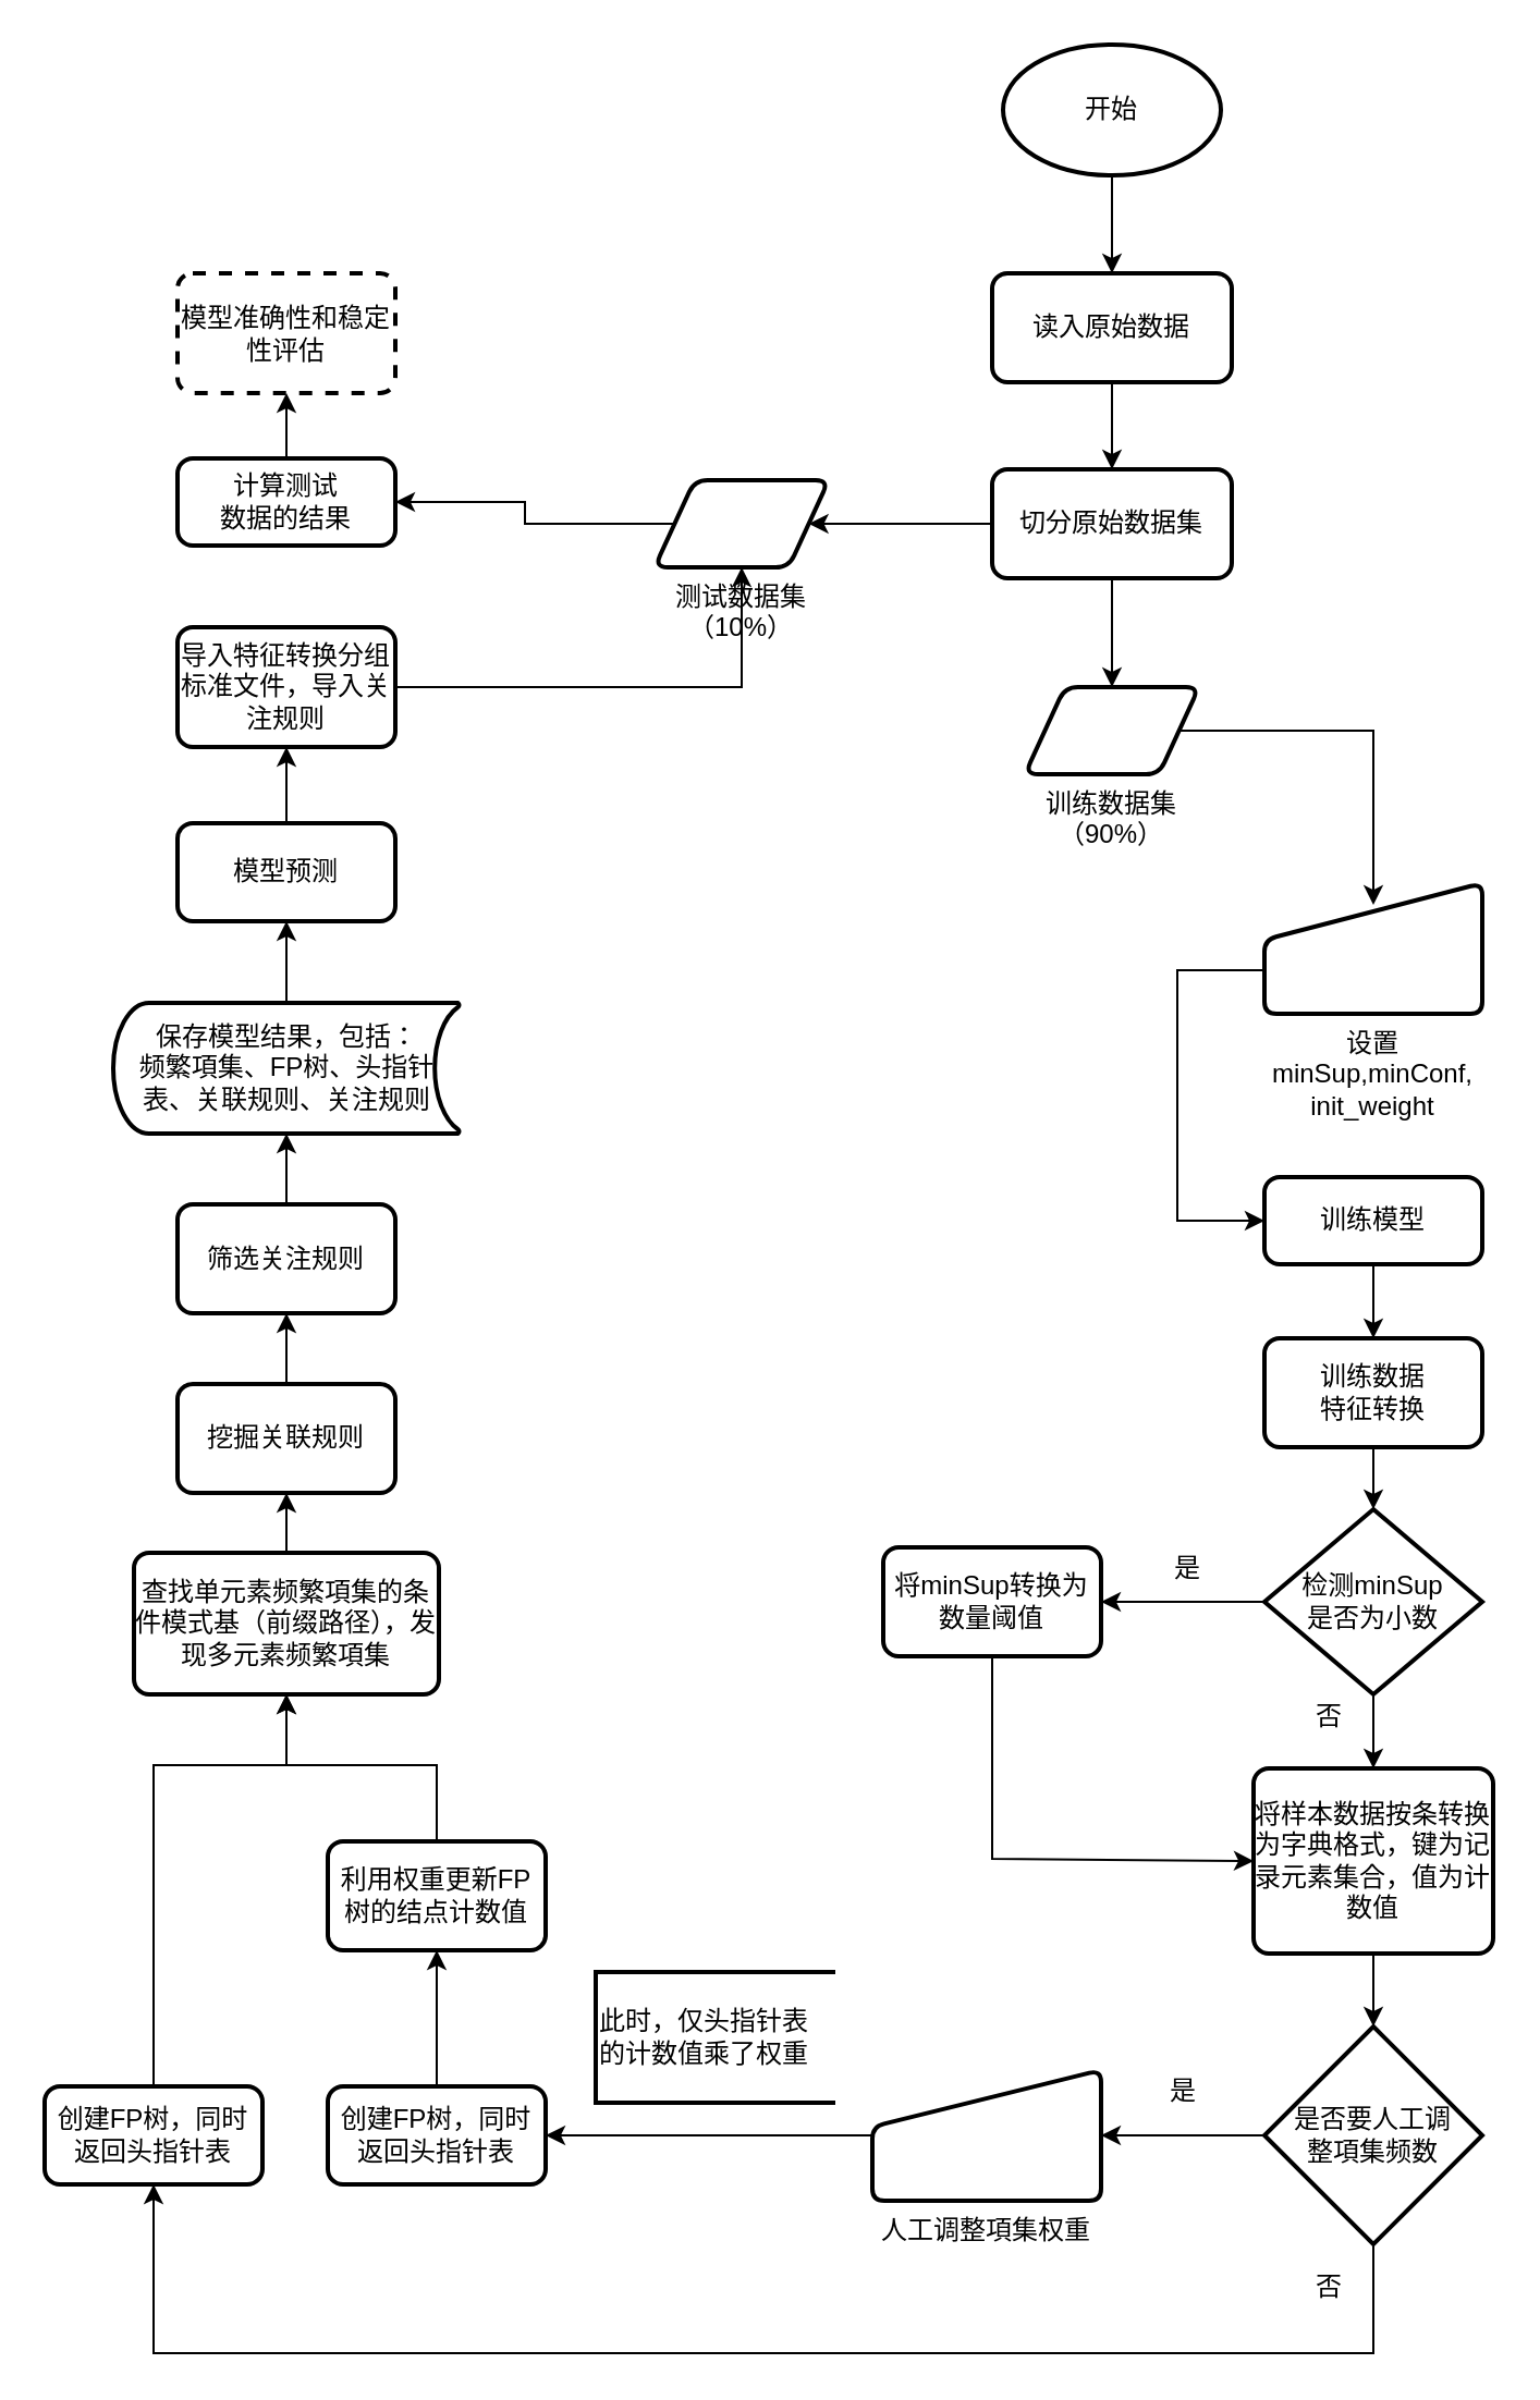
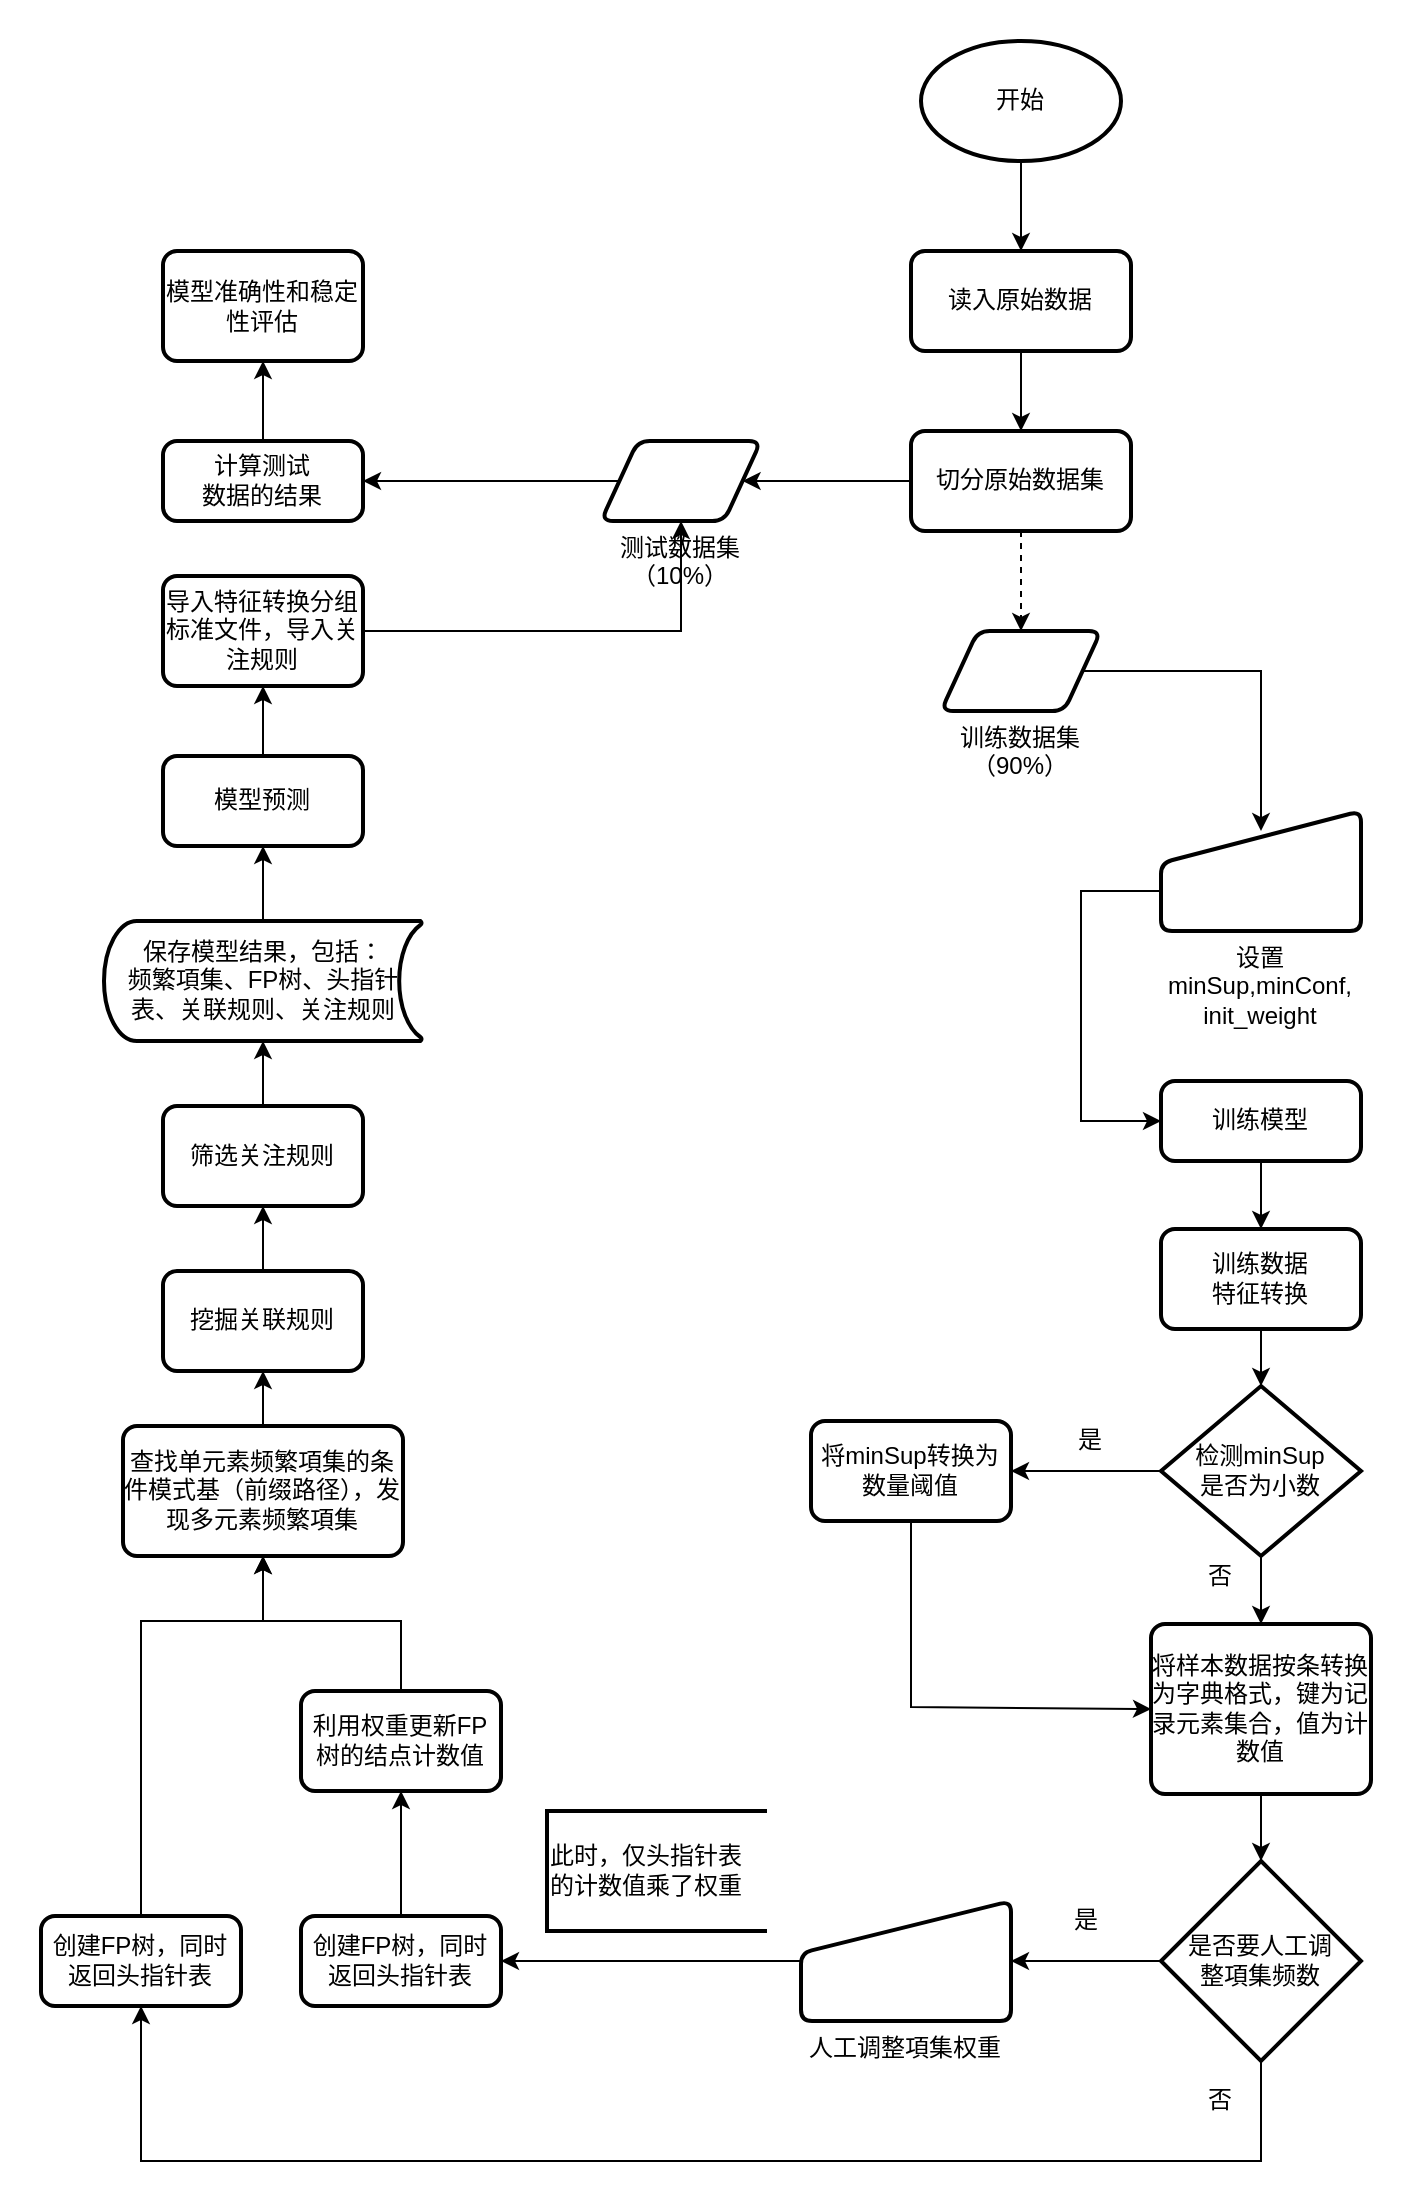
- <mxCell id="52" value="模型准确性和稳定性评估" style="rounded=1;whiteSpace=wrap;html=1;absoluteArcSize=1;arcSize=14;strokeWidth=2;dashed=1;" parent="1" vertex="1"><mxGeometry x="81" y="125" width="100" height="55" as="geometry" /></mxCell>
+ <mxCell id="52" value="模型准确性和稳定性评估" style="rounded=1;whiteSpace=wrap;html=1;absoluteArcSize=1;arcSize=14;strokeWidth=2;" parent="1" vertex="1"><mxGeometry x="81" y="125" width="100" height="55" as="geometry" /></mxCell>
- <mxCell id="51" value="计算测试&lt;br&gt;数据的结果" style="rounded=1;whiteSpace=wrap;html=1;absoluteArcSize=1;arcSize=14;strokeWidth=2;" parent="1" vertex="1"><mxGeometry x="81" y="210" width="100" height="40" as="geometry" /></mxCell>
+ <mxCell id="51" value="计算测试&lt;br&gt;数据的结果" style="rounded=1;whiteSpace=wrap;html=1;absoluteArcSize=1;arcSize=14;strokeWidth=2;" parent="1" vertex="1"><mxGeometry x="81" y="220" width="100" height="40" as="geometry" /></mxCell>
- <mxCell id="10" style="edgeStyle=orthogonalEdgeStyle;rounded=0;orthogonalLoop=1;jettySize=auto;html=1;" parent="1" source="12" target="3" edge="1"><mxGeometry relative="1" as="geometry" /></mxCell>
+ <mxCell id="10" style="edgeStyle=orthogonalEdgeStyle;rounded=0;orthogonalLoop=1;jettySize=auto;html=1;dashed=1;" parent="1" source="12" target="3" edge="1"><mxGeometry relative="1" as="geometry" /></mxCell>
